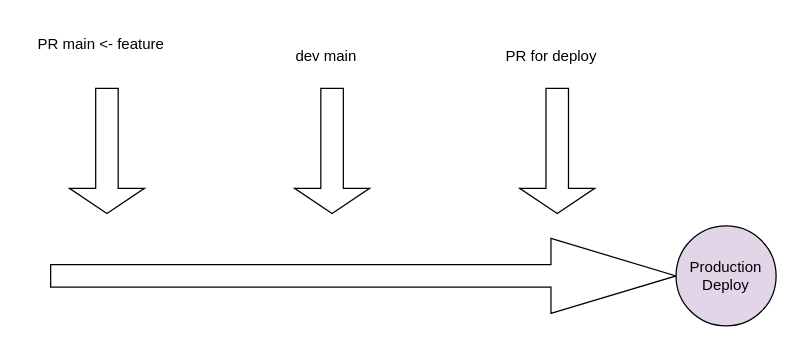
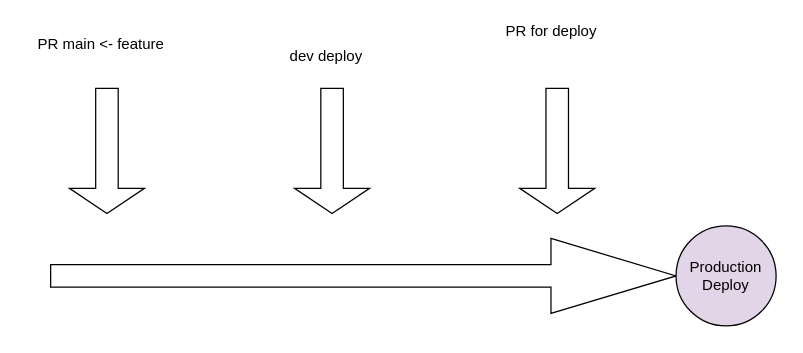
- <mxCell id="7" value="dev main" style="text;html=1;align=center;verticalAlign=middle;resizable=0;points=[];autosize=1;strokeColor=none;fillColor=none;" vertex="1" parent="1"><mxGeometry x="220" y="30" width="80" height="30" as="geometry" /></mxCell>
+ <mxCell id="7" value="dev deploy" style="text;html=1;align=center;verticalAlign=middle;resizable=0;points=[];autosize=1;strokeColor=none;fillColor=none;" vertex="1" parent="1"><mxGeometry x="220" y="30" width="80" height="30" as="geometry" /></mxCell>
- <mxCell id="9" value="PR for deploy" style="text;html=1;align=center;verticalAlign=middle;resizable=0;points=[];autosize=1;strokeColor=none;fillColor=none;" vertex="1" parent="1"><mxGeometry x="390" y="30" width="100" height="30" as="geometry" /></mxCell>
+ <mxCell id="9" value="PR for deploy" style="text;html=1;align=center;verticalAlign=middle;resizable=0;points=[];autosize=1;strokeColor=none;fillColor=none;" vertex="1" parent="1"><mxGeometry x="390" y="10" width="100" height="30" as="geometry" /></mxCell>
